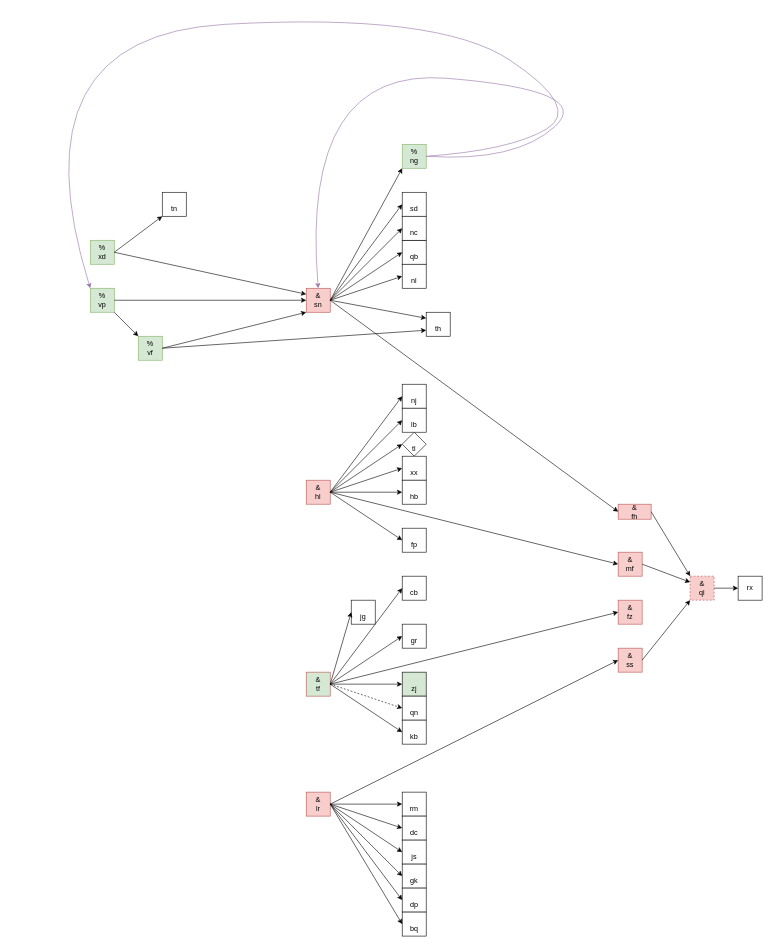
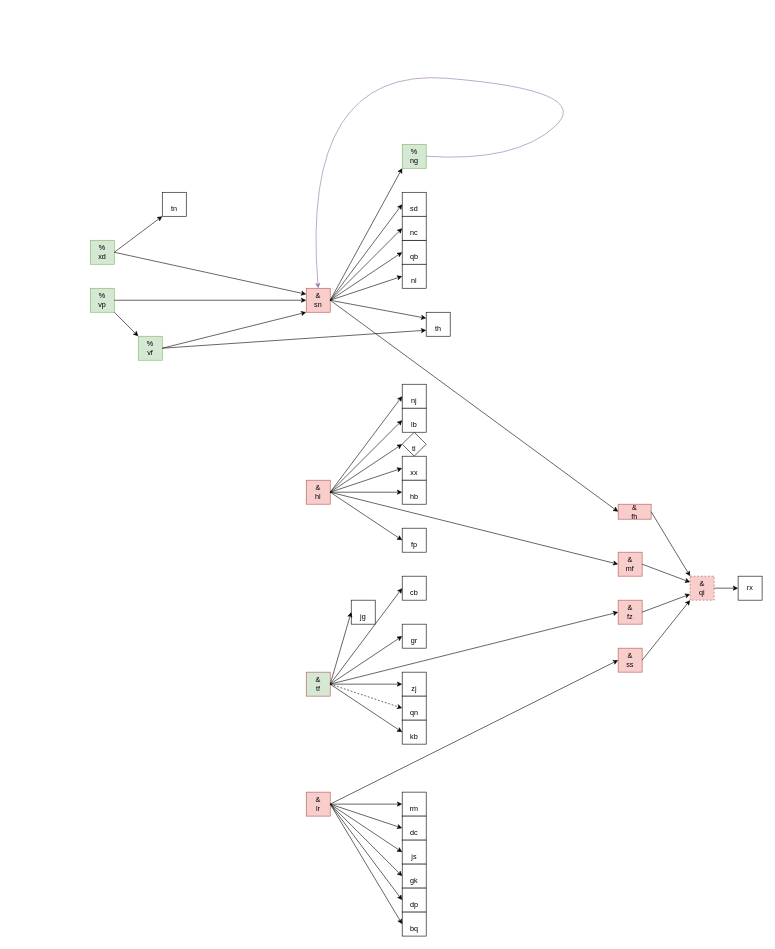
- <mxCell id="80" value="" style="endArrow=classic;html=1;exitX=1;exitY=0.5;exitDx=0;exitDy=0;entryX=0;entryY=0;entryDx=0;entryDy=0;curved=1;fillColor=#e1d5e7;strokeColor=#9673a6;" parent="1" source="23" target="69" edge="1"><mxGeometry width="50" height="50" relative="1" as="geometry"><mxPoint x="230" y="210" as="sourcePoint" /><mxPoint x="50" y="430" as="targetPoint" /><Array as="points"><mxPoint x="850" y="250" /><mxPoint x="970" y="180" /><mxPoint x="730" y="20" /><mxPoint x="20" y="60" /></Array></mxGeometry></mxCell>
+ <mxCell id="11" value="" style="endArrow=classic;html=1;rounded=0;entryX=0;entryY=0.75;entryDx=0;entryDy=0;exitX=1;exitY=0.5;exitDx=0;exitDy=0;" parent="1" source="7" target="3" edge="1"><mxGeometry width="50" height="50" relative="1" as="geometry"><mxPoint x="1150" y="1040" as="sourcePoint" /><mxPoint x="1080" y="990" as="targetPoint" /></mxGeometry></mxCell>
- <mxCell id="48" value="&lt;br&gt;zj" style="rounded=0;whiteSpace=wrap;html=1;fillColor=#d5e8d4;" parent="1" vertex="1"><mxGeometry x="670" y="1120" width="40" height="40" as="geometry" /></mxCell>
+ <mxCell id="48" value="&lt;br&gt;zj" style="rounded=0;whiteSpace=wrap;html=1;" parent="1" vertex="1"><mxGeometry x="670" y="1120" width="40" height="40" as="geometry" /></mxCell>
